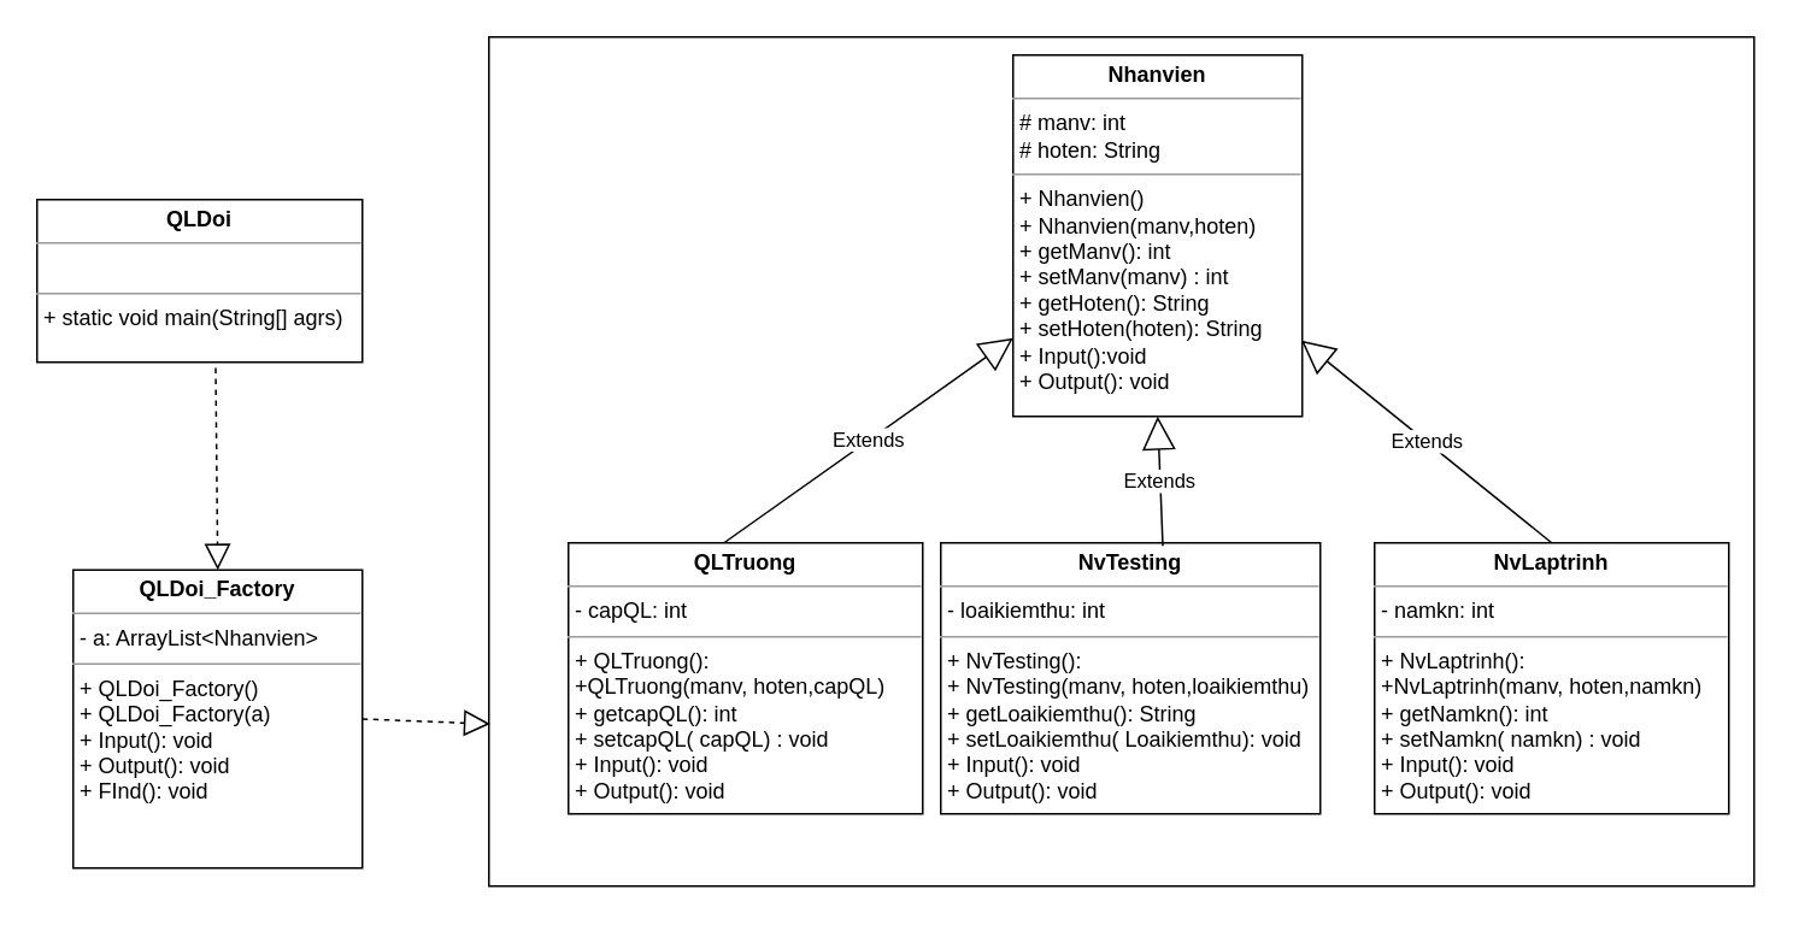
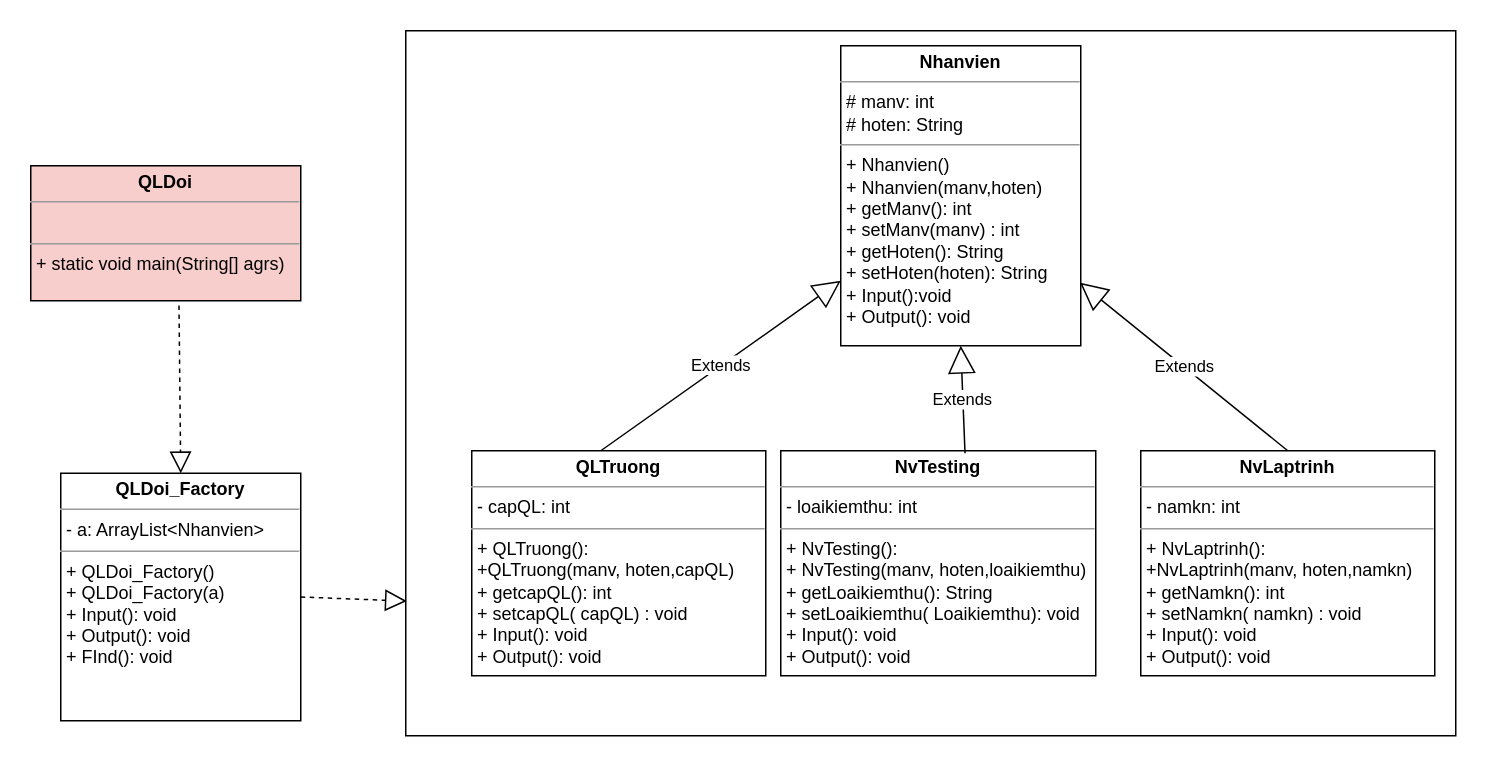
- <mxCell id="7" value="&lt;p style=&quot;margin:0px;margin-top:4px;text-align:center;&quot;&gt;&lt;b&gt;QLDoi&lt;/b&gt;&lt;/p&gt;&lt;hr size=&quot;1&quot;&gt;&lt;p style=&quot;margin:0px;margin-left:4px;&quot;&gt;&lt;br&gt;&lt;/p&gt;&lt;hr size=&quot;1&quot;&gt;&lt;p style=&quot;margin:0px;margin-left:4px;&quot;&gt;+ static void main(String[] agrs)&lt;/p&gt;" style="verticalAlign=top;align=left;overflow=fill;fontSize=12;fontFamily=Helvetica;html=1;whiteSpace=wrap;" vertex="1" parent="1"><mxGeometry x="20" y="110" width="180" height="90" as="geometry" /></mxCell>
+ <mxCell id="7" value="&lt;p style=&quot;margin:0px;margin-top:4px;text-align:center;&quot;&gt;&lt;b&gt;QLDoi&lt;/b&gt;&lt;/p&gt;&lt;hr size=&quot;1&quot;&gt;&lt;p style=&quot;margin:0px;margin-left:4px;&quot;&gt;&lt;br&gt;&lt;/p&gt;&lt;hr size=&quot;1&quot;&gt;&lt;p style=&quot;margin:0px;margin-left:4px;&quot;&gt;+ static void main(String[] agrs)&lt;/p&gt;" style="verticalAlign=top;align=left;overflow=fill;fontSize=12;fontFamily=Helvetica;html=1;whiteSpace=wrap;fillColor=#f8cecc;" vertex="1" parent="1"><mxGeometry x="20" y="110" width="180" height="90" as="geometry" /></mxCell>
